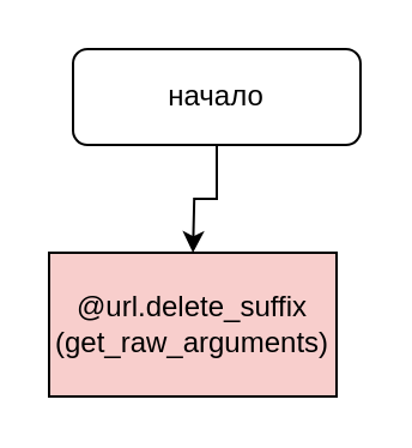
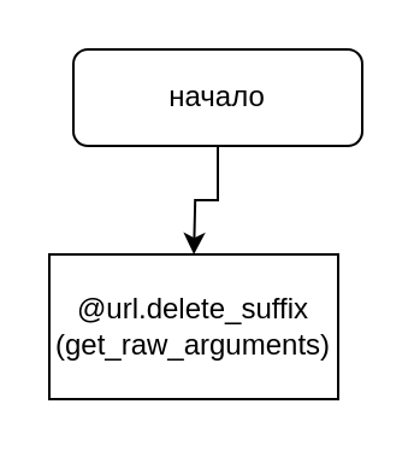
- <mxCell id="4" value="&lt;div&gt;@url.delete_suffix&lt;/div&gt;&lt;div&gt;(get_raw_arguments)&lt;br&gt;&lt;/div&gt;" style="rounded=0;whiteSpace=wrap;html=1;fillColor=#f8cecc;" vertex="1" parent="1"><mxGeometry x="20" y="105" width="120" height="60" as="geometry" /></mxCell>
+ <mxCell id="4" value="&lt;div&gt;@url.delete_suffix&lt;/div&gt;&lt;div&gt;(get_raw_arguments)&lt;br&gt;&lt;/div&gt;" style="rounded=0;whiteSpace=wrap;html=1;" vertex="1" parent="1"><mxGeometry x="20" y="105" width="120" height="60" as="geometry" /></mxCell>
